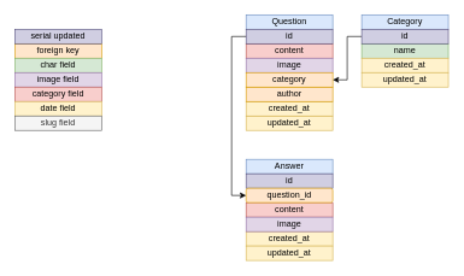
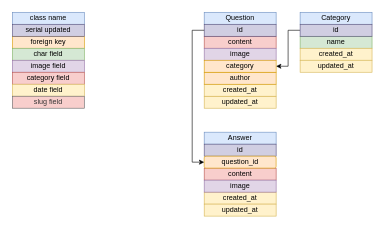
+ <mxCell id="2" value="class name" style="rounded=0;whiteSpace=wrap;html=1;fillColor=#dae8fc;strokeColor=#6c8ebf;" parent="1" vertex="1"><mxGeometry x="20" y="20" width="120" height="20" as="geometry" /></mxCell>
- <mxCell id="17" value="slug field" style="rounded=0;whiteSpace=wrap;html=1;fillColor=#f5f5f5;strokeColor=#666666;fontColor=#333333;" parent="1" vertex="1"><mxGeometry x="20" y="160" width="120" height="20" as="geometry" /></mxCell>
+ <mxCell id="17" value="slug field" style="rounded=0;whiteSpace=wrap;html=1;fillColor=#f8cecc;strokeColor=#666666;fontColor=#333333;" parent="1" vertex="1"><mxGeometry x="20" y="160" width="120" height="20" as="geometry" /></mxCell>
